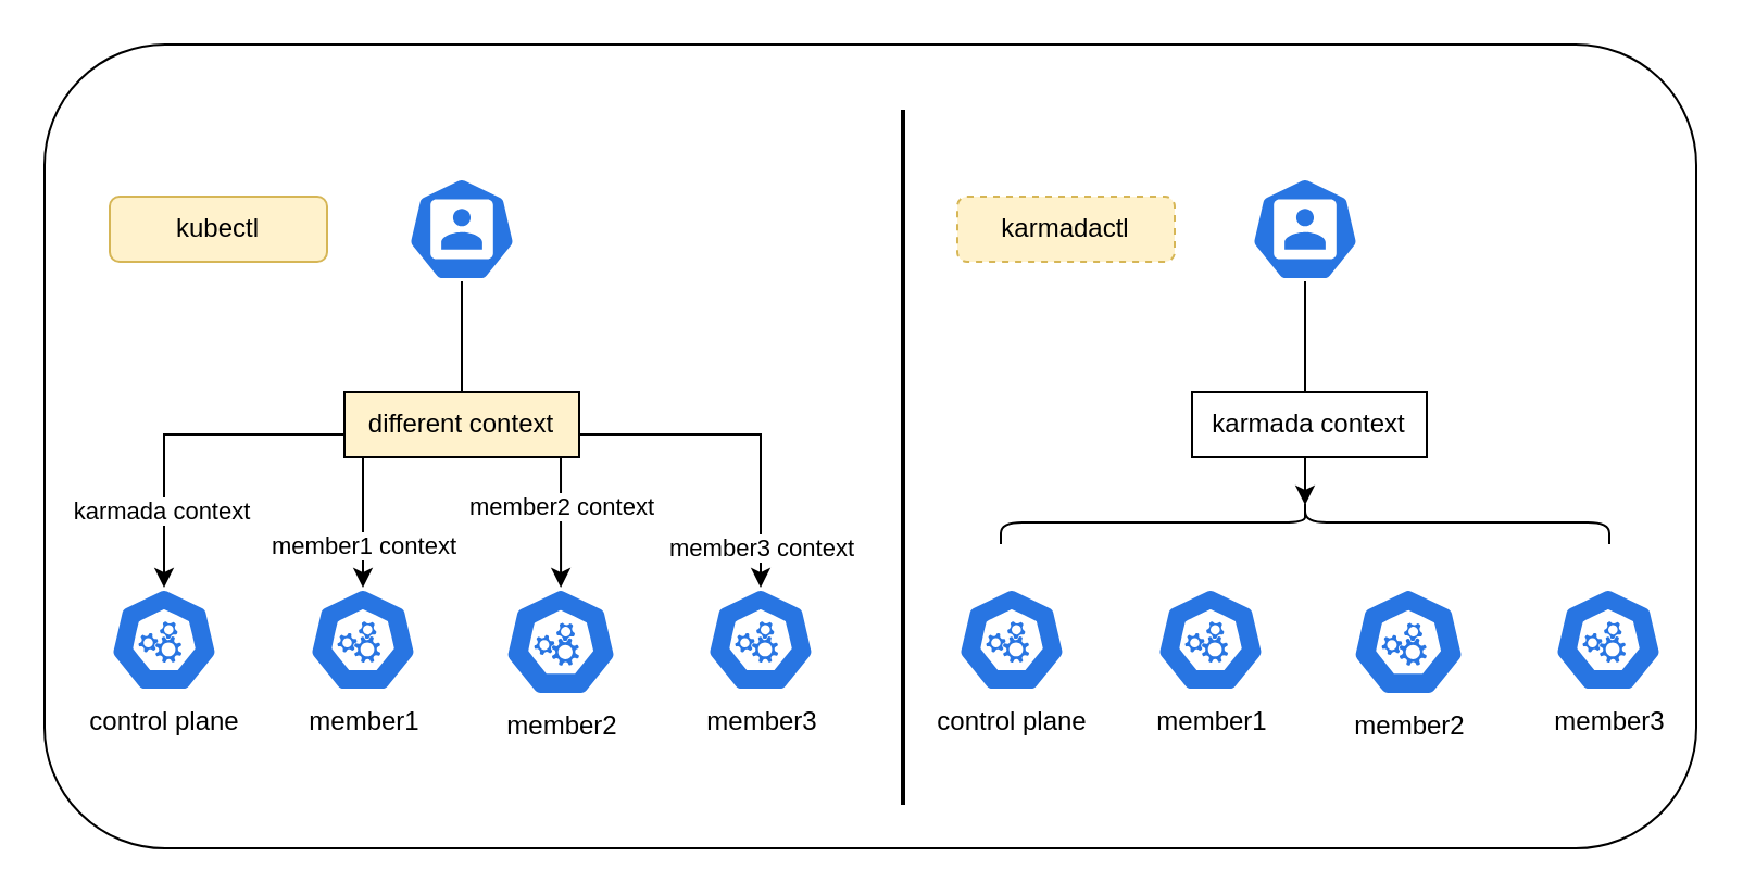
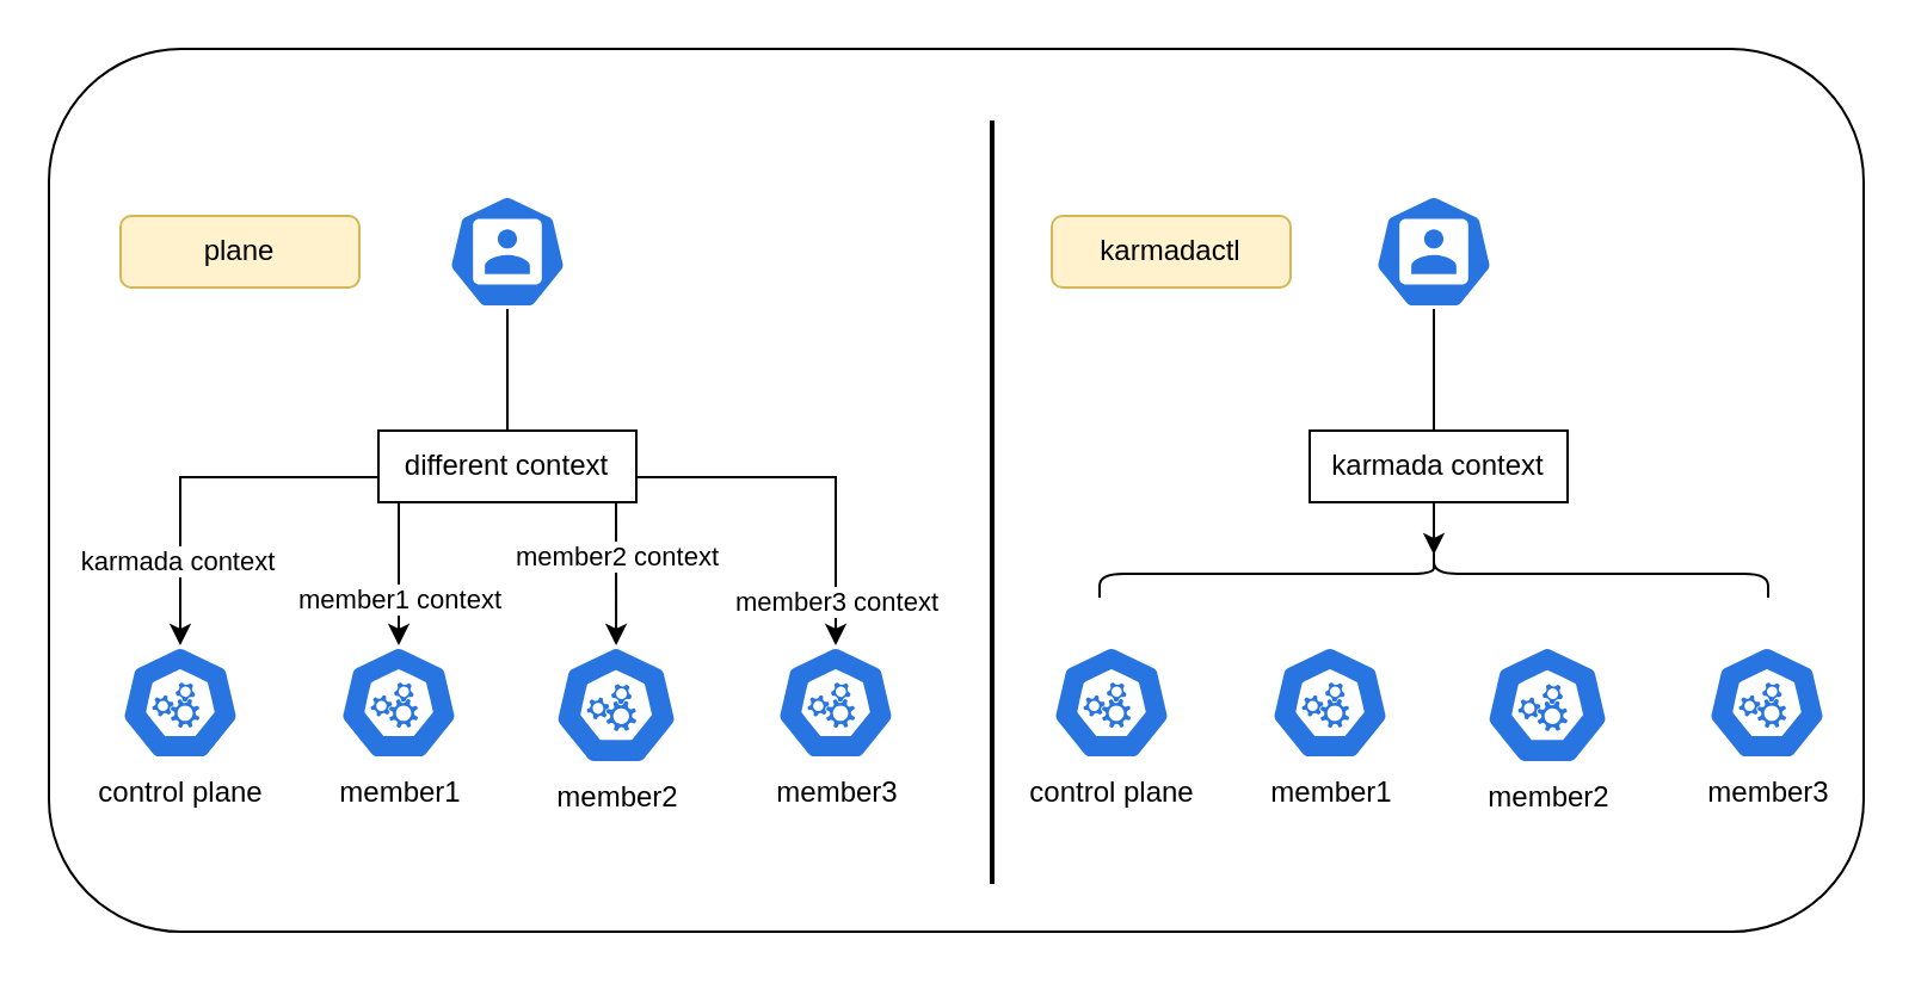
- <mxCell id="7" value="kubectl" style="rounded=1;whiteSpace=wrap;html=1;fillColor=#fff2cc;strokeColor=#d6b656;" parent="1" vertex="1"><mxGeometry x="50" y="90" width="100" height="30" as="geometry" /></mxCell>
+ <mxCell id="7" value="plane" style="rounded=1;whiteSpace=wrap;html=1;fillColor=#fff2cc;strokeColor=#d6b656;" parent="1" vertex="1"><mxGeometry x="50" y="90" width="100" height="30" as="geometry" /></mxCell>
- <mxCell id="22" value="karmadactl" style="rounded=1;whiteSpace=wrap;html=1;fillColor=#fff2cc;strokeColor=#d6b656;dashed=1;" parent="1" vertex="1"><mxGeometry x="440" y="90" width="100" height="30" as="geometry" /></mxCell>
+ <mxCell id="22" value="karmadactl" style="rounded=1;whiteSpace=wrap;html=1;fillColor=#fff2cc;strokeColor=#d6b656;" parent="1" vertex="1"><mxGeometry x="440" y="90" width="100" height="30" as="geometry" /></mxCell>
- <mxCell id="17" value="different context" style="rounded=0;whiteSpace=wrap;html=1;fillColor=#fff2cc;" parent="1" vertex="1"><mxGeometry x="158" y="180" width="108" height="30" as="geometry" /></mxCell>
+ <mxCell id="17" value="different context" style="rounded=0;whiteSpace=wrap;html=1;" parent="1" vertex="1"><mxGeometry x="158" y="180" width="108" height="30" as="geometry" /></mxCell>
